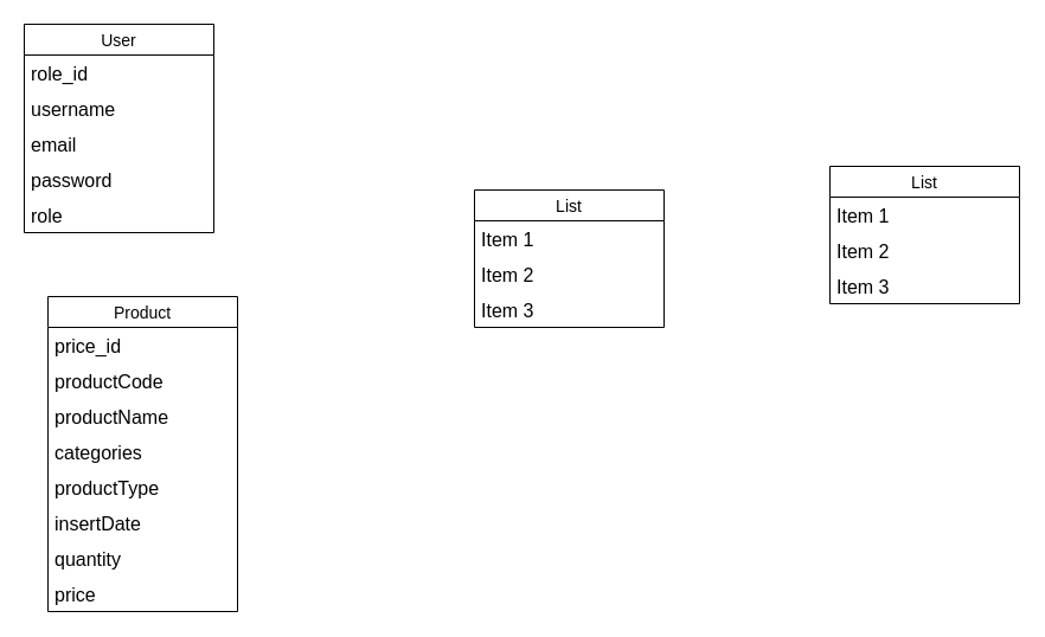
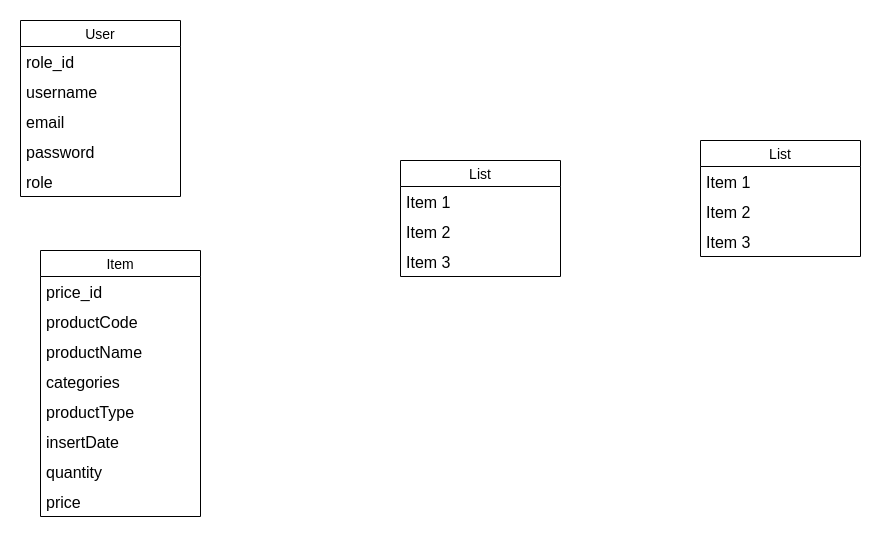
- <mxCell id="2" value="Product" style="swimlane;fontStyle=0;childLayout=stackLayout;horizontal=1;startSize=26;horizontalStack=0;resizeParent=1;resizeParentMax=0;resizeLast=0;collapsible=1;marginBottom=0;align=center;fontSize=14;" vertex="1" parent="1"><mxGeometry x="40" y="250" width="160" height="266" as="geometry" /></mxCell>
+ <mxCell id="2" value="Item" style="swimlane;fontStyle=0;childLayout=stackLayout;horizontal=1;startSize=26;horizontalStack=0;resizeParent=1;resizeParentMax=0;resizeLast=0;collapsible=1;marginBottom=0;align=center;fontSize=14;" vertex="1" parent="1"><mxGeometry x="40" y="250" width="160" height="266" as="geometry" /></mxCell>
